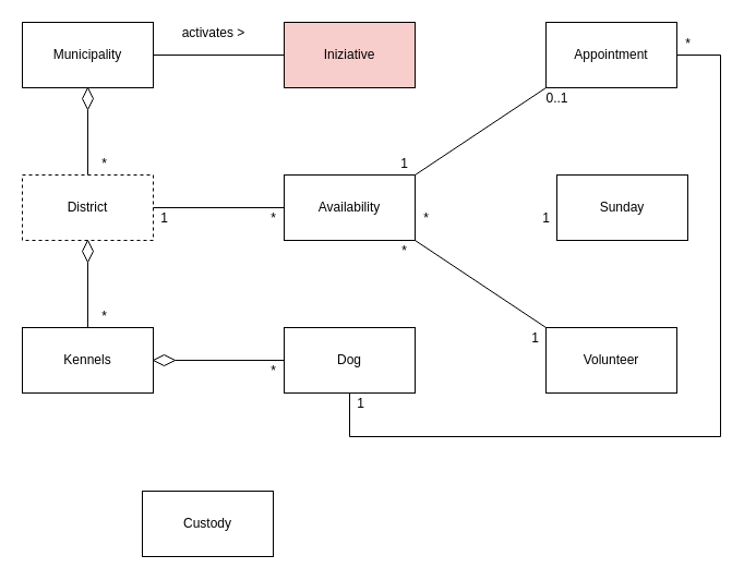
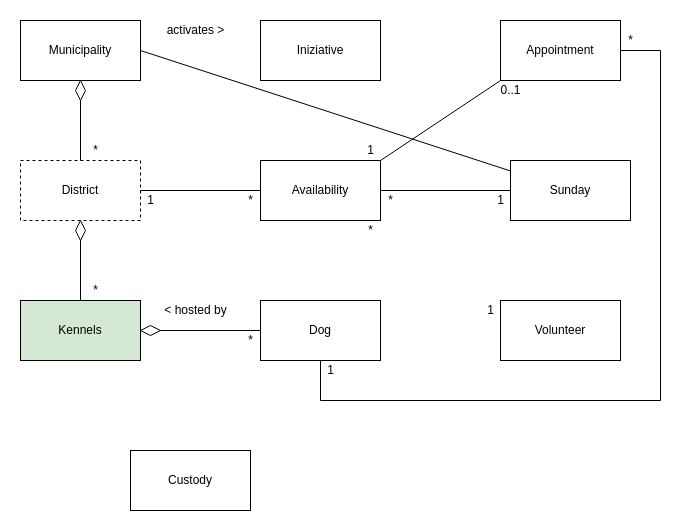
- <mxCell id="12" value="" style="endArrow=none;html=1;entryX=0;entryY=0.5;entryDx=0;entryDy=0;exitX=1;exitY=0.5;exitDx=0;exitDy=0;" edge="1" parent="1" source="6" target="7"><mxGeometry width="50" height="50" relative="1" as="geometry"><mxPoint x="110" y="440" as="sourcePoint" /><mxPoint x="160" y="390" as="targetPoint" /></mxGeometry></mxCell>
+ <mxCell id="12" value="" style="endArrow=none;html=1;exitX=1;exitY=0.5;exitDx=0;exitDy=0;" edge="1" parent="1" source="6" target="8"><mxGeometry width="50" height="50" relative="1" as="geometry"><mxPoint x="110" y="440" as="sourcePoint" /><mxPoint x="160" y="390" as="targetPoint" /></mxGeometry></mxCell>
- <mxCell id="7" value="Iniziative" style="rounded=0;whiteSpace=wrap;html=1;fillColor=#f8cecc;" vertex="1" parent="1"><mxGeometry x="260" y="20" width="120" height="60" as="geometry" /></mxCell>
+ <mxCell id="7" value="Iniziative" style="rounded=0;whiteSpace=wrap;html=1;" vertex="1" parent="1"><mxGeometry x="260" y="20" width="120" height="60" as="geometry" /></mxCell>
+ <mxCell id="27" value="" style="endArrow=none;html=1;entryX=0;entryY=0.5;entryDx=0;entryDy=0;exitX=1;exitY=0.5;exitDx=0;exitDy=0;" edge="1" parent="1" source="2" target="8"><mxGeometry width="50" height="50" relative="1" as="geometry"><mxPoint x="390" y="230" as="sourcePoint" /><mxPoint x="510" y="310" as="targetPoint" /></mxGeometry></mxCell>
- <mxCell id="23" value="" style="endArrow=none;html=1;entryX=0;entryY=0;entryDx=0;entryDy=0;exitX=1;exitY=1;exitDx=0;exitDy=0;" edge="1" parent="1" source="2" target="11"><mxGeometry width="50" height="50" relative="1" as="geometry"><mxPoint x="120" y="60" as="sourcePoint" /><mxPoint x="280" y="60" as="targetPoint" /></mxGeometry></mxCell>
+ <mxCell id="14" value="&amp;lt; hosted by" style="text;html=1;align=center;verticalAlign=middle;resizable=0;points=[];autosize=1;strokeColor=none;fillColor=none;" vertex="1" parent="1"><mxGeometry x="155" y="300" width="80" height="20" as="geometry" /></mxCell>
- <mxCell id="9" value="Kennels" style="rounded=0;whiteSpace=wrap;html=1;" vertex="1" parent="1"><mxGeometry x="20" y="300" width="120" height="60" as="geometry" /></mxCell>
+ <mxCell id="9" value="Kennels" style="rounded=0;whiteSpace=wrap;html=1;fillColor=#d5e8d4;" vertex="1" parent="1"><mxGeometry x="20" y="300" width="120" height="60" as="geometry" /></mxCell>
